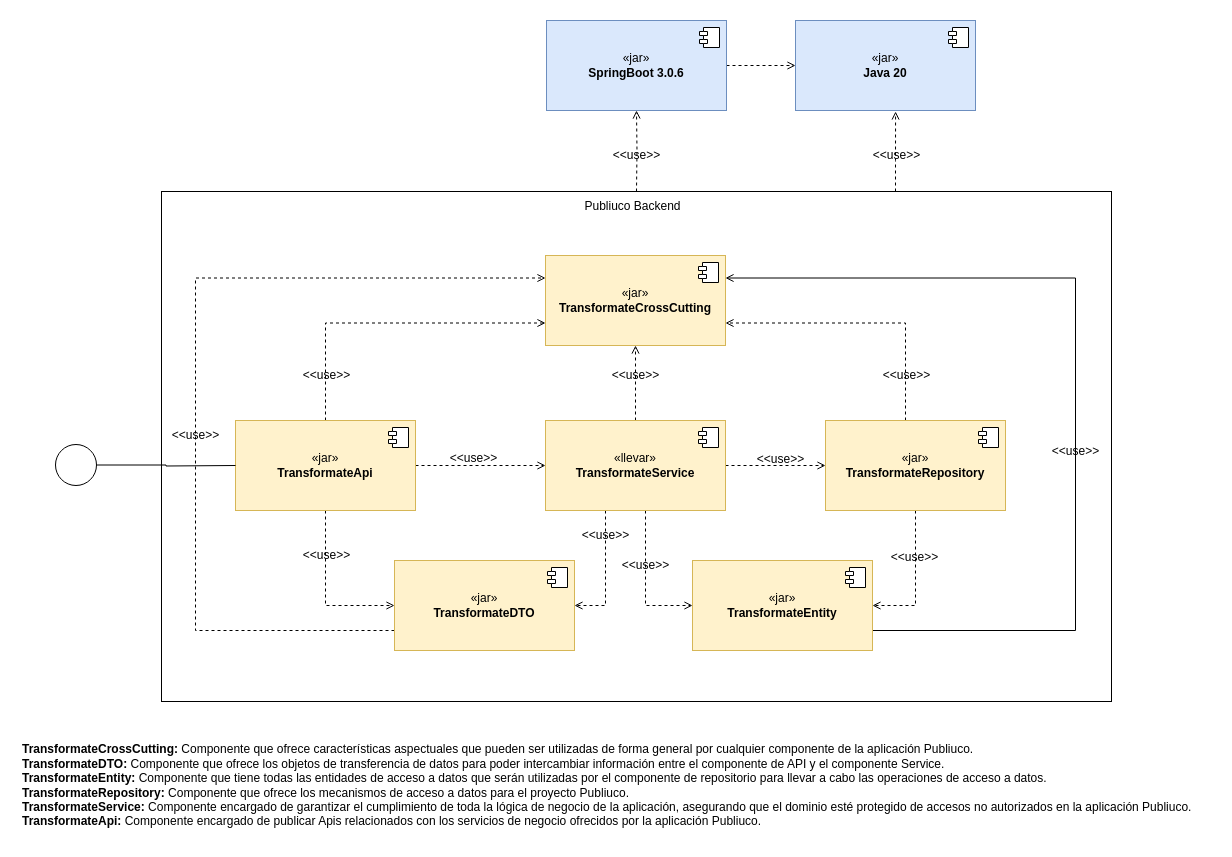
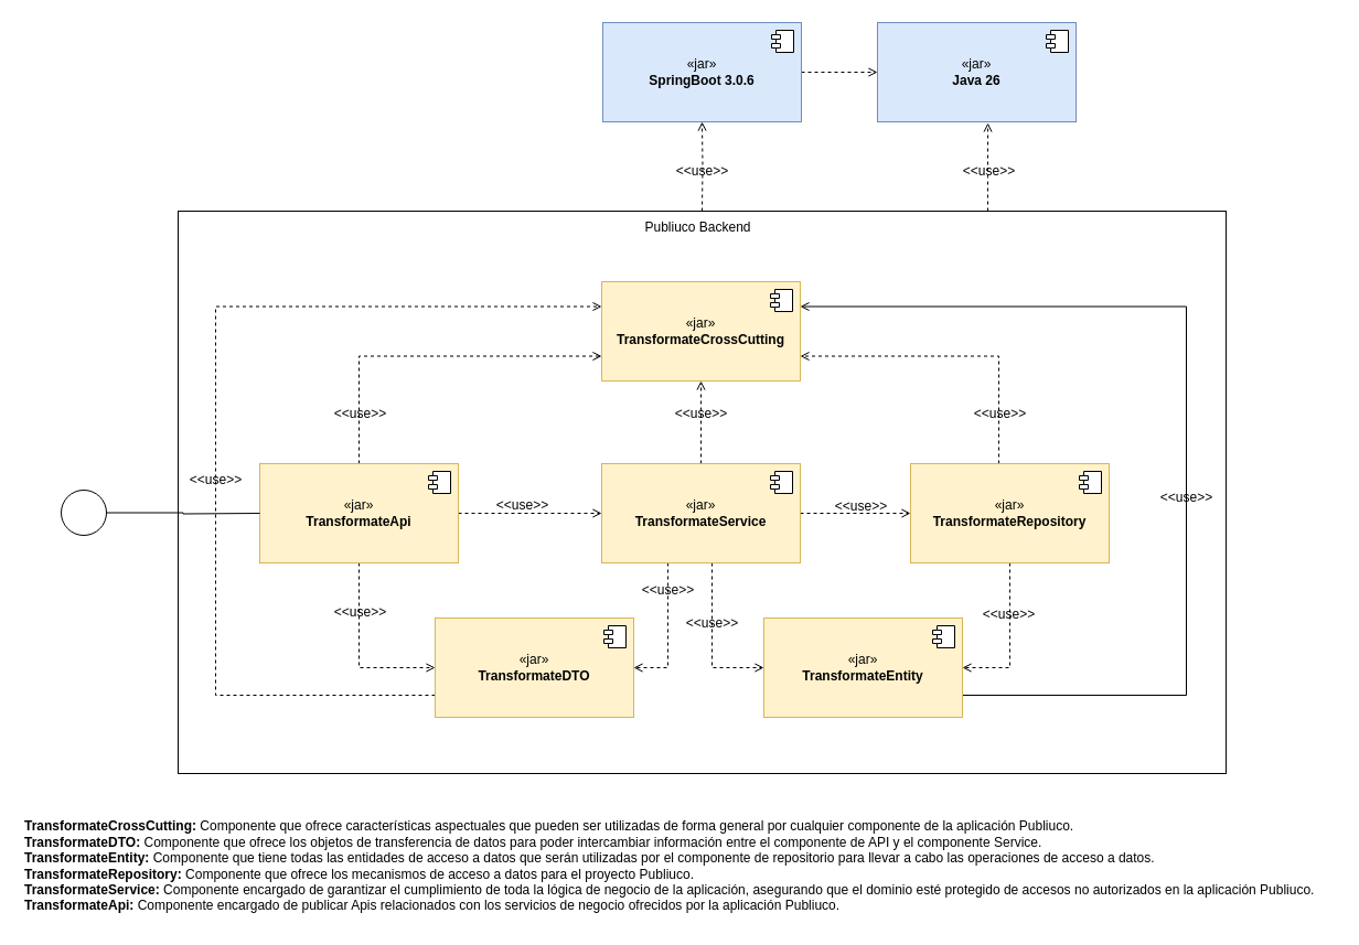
- <mxCell id="43" value="«jar»&lt;br&gt;&lt;b&gt;Java 20&lt;/b&gt;" style="html=1;dropTarget=0;whiteSpace=wrap;fillColor=#dae8fc;strokeColor=#6c8ebf;" vertex="1" parent="1"><mxGeometry x="795" y="20" width="180" height="90" as="geometry" /></mxCell>
+ <mxCell id="43" value="«jar»&lt;br&gt;&lt;b&gt;Java 26&lt;/b&gt;" style="html=1;dropTarget=0;whiteSpace=wrap;fillColor=#dae8fc;strokeColor=#6c8ebf;" vertex="1" parent="1"><mxGeometry x="795" y="20" width="180" height="90" as="geometry" /></mxCell>
- <mxCell id="14" value="«llevar»&lt;br&gt;&lt;b&gt;TransformateService&lt;/b&gt;" style="html=1;dropTarget=0;whiteSpace=wrap;fillColor=#fff2cc;strokeColor=#d6b656;" vertex="1" parent="1"><mxGeometry x="545" y="420" width="180" height="90" as="geometry" /></mxCell>
+ <mxCell id="14" value="«jar»&lt;br&gt;&lt;b&gt;TransformateService&lt;/b&gt;" style="html=1;dropTarget=0;whiteSpace=wrap;fillColor=#fff2cc;strokeColor=#d6b656;" vertex="1" parent="1"><mxGeometry x="545" y="420" width="180" height="90" as="geometry" /></mxCell>
